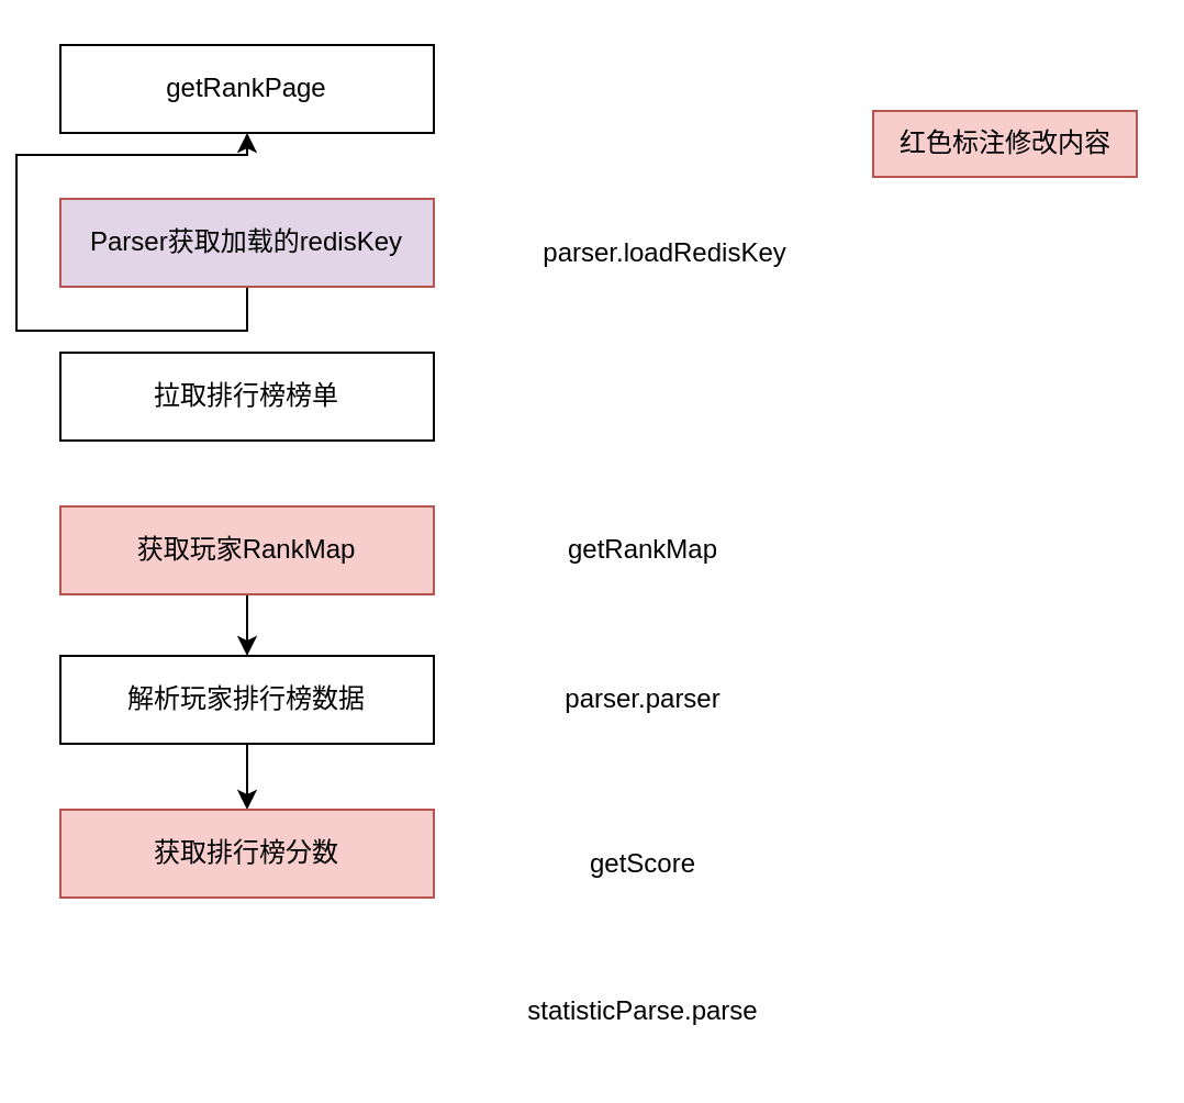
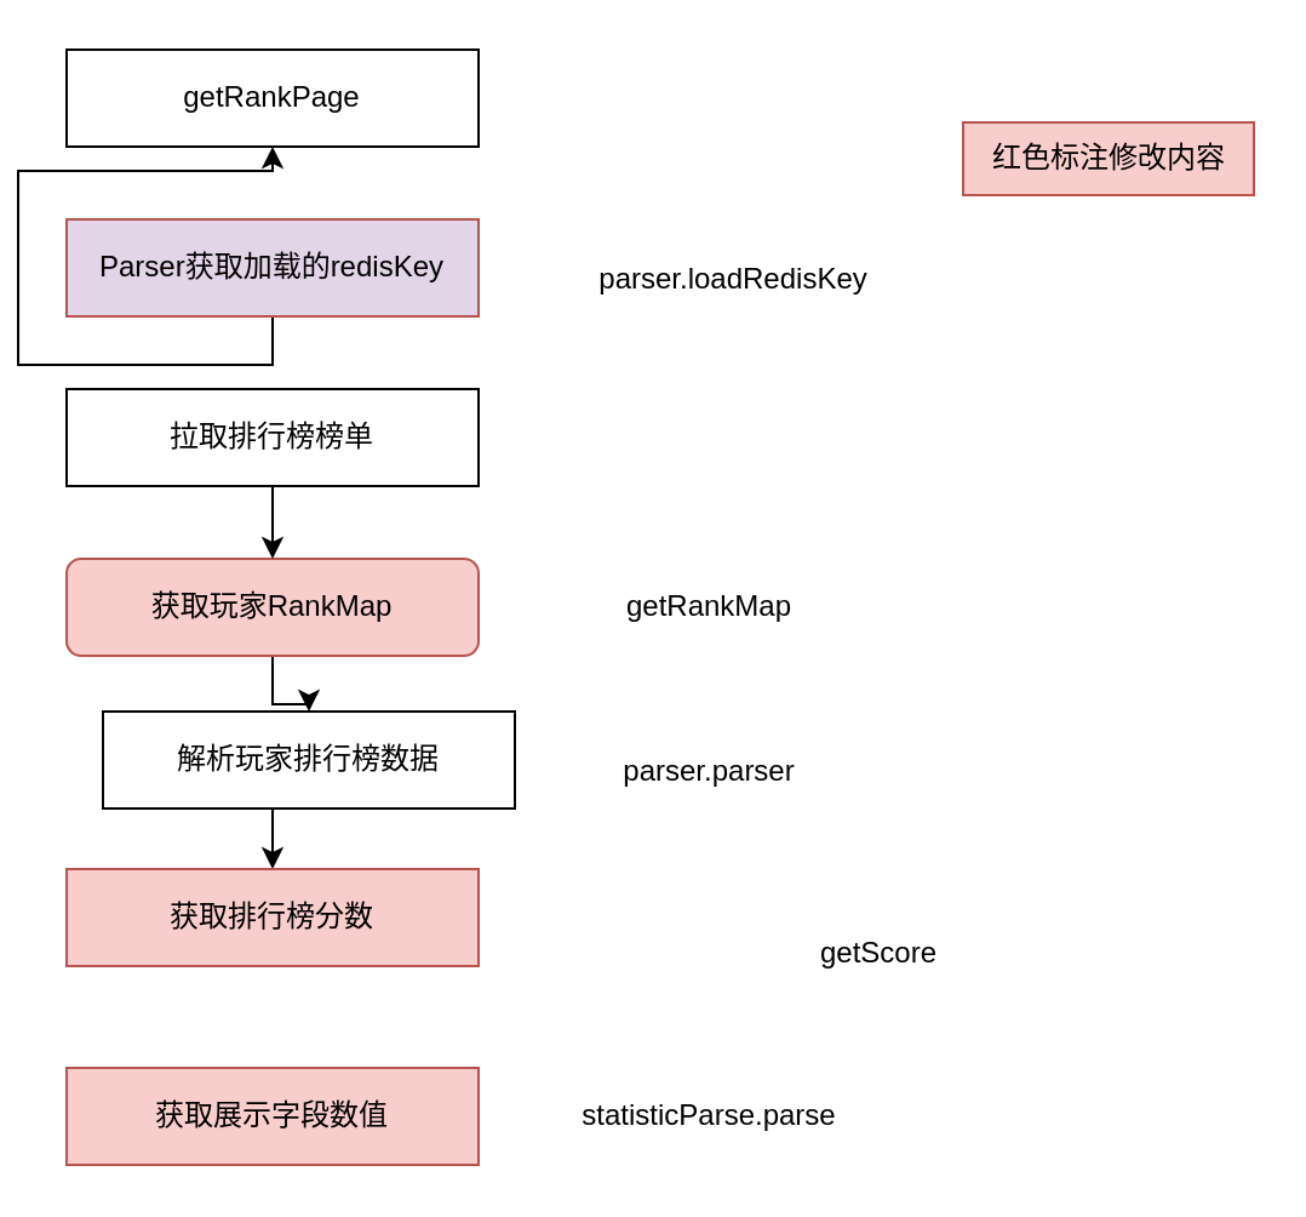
+ <mxCell id="12" style="edgeStyle=orthogonalEdgeStyle;rounded=0;orthogonalLoop=1;jettySize=auto;html=1;exitX=0.5;exitY=1;exitDx=0;exitDy=0;entryX=0.5;entryY=0;entryDx=0;entryDy=0;" edge="1" parent="1" source="13" target="6"><mxGeometry relative="1" as="geometry" /></mxCell>
- <mxCell id="6" value="获取玩家RankMap" style="rounded=0;whiteSpace=wrap;html=1;fillColor=#f8cecc;strokeColor=#b85450;" vertex="1" parent="1"><mxGeometry x="20" y="230" width="170" height="40" as="geometry" /></mxCell>
+ <mxCell id="6" value="获取玩家RankMap" style="whiteSpace=wrap;html=1;fillColor=#f8cecc;strokeColor=#b85450;rounded=1;" vertex="1" parent="1"><mxGeometry x="20" y="230" width="170" height="40" as="geometry" /></mxCell>
- <mxCell id="11" value="解析玩家排行榜数据" style="rounded=0;whiteSpace=wrap;html=1;" vertex="1" parent="1"><mxGeometry x="20" y="298" width="170" height="40" as="geometry" /></mxCell>
+ <mxCell id="11" value="解析玩家排行榜数据" style="rounded=0;whiteSpace=wrap;html=1;" vertex="1" parent="1"><mxGeometry x="35" y="293" width="170" height="40" as="geometry" /></mxCell>
- <mxCell id="14" value="获取排行榜分数" style="rounded=0;whiteSpace=wrap;html=1;fillColor=#f8cecc;strokeColor=#b85450;" vertex="1" parent="1"><mxGeometry x="20" y="368" width="170" height="40" as="geometry" /></mxCell>
+ <mxCell id="14" value="获取排行榜分数" style="rounded=0;whiteSpace=wrap;html=1;fillColor=#f8cecc;strokeColor=#b85450;" vertex="1" parent="1"><mxGeometry x="20" y="358" width="170" height="40" as="geometry" /></mxCell>
- <mxCell id="16" value="getScore" style="text;html=1;align=center;verticalAlign=middle;resizable=0;points=[];autosize=1;strokeColor=none;fillColor=none;" vertex="1" parent="1"><mxGeometry x="250" y="378" width="70" height="30" as="geometry" /></mxCell>
+ <mxCell id="16" value="getScore" style="text;html=1;align=center;verticalAlign=middle;resizable=0;points=[];autosize=1;strokeColor=none;fillColor=none;" vertex="1" parent="1"><mxGeometry x="320" y="378" width="70" height="30" as="geometry" /></mxCell>
+ <mxCell id="15" value="获取展示字段数值" style="rounded=0;whiteSpace=wrap;html=1;fillColor=#f8cecc;strokeColor=#b85450;" vertex="1" parent="1"><mxGeometry x="20" y="440" width="170" height="40" as="geometry" /></mxCell>
